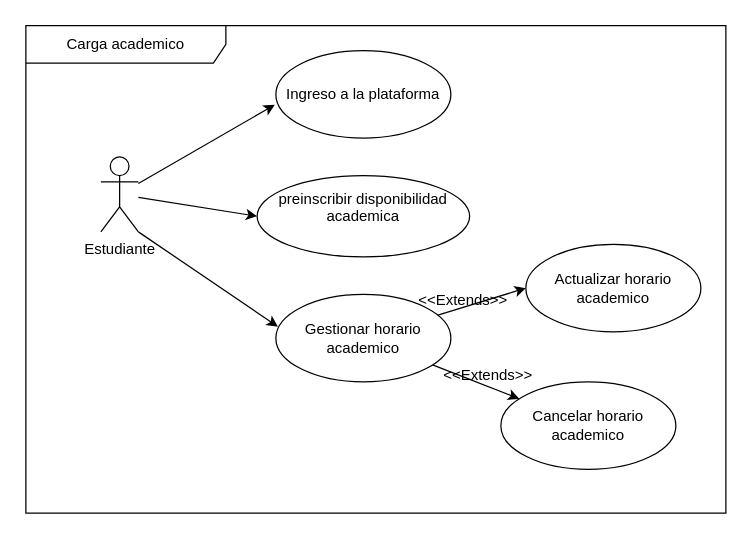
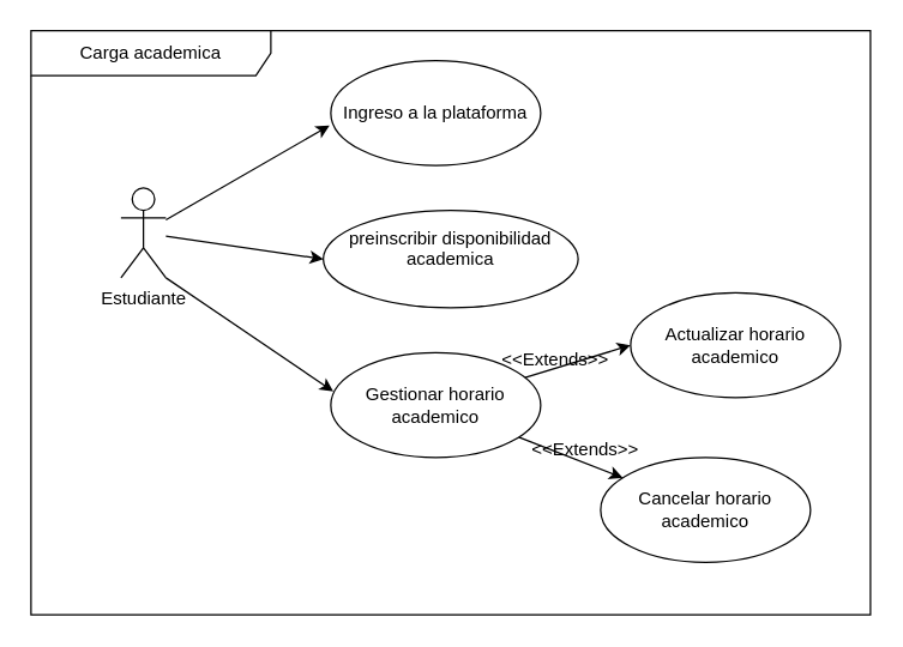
- <mxCell id="13" value="Carga academico" style="shape=umlFrame;whiteSpace=wrap;html=1;pointerEvents=0;recursiveResize=0;container=1;collapsible=0;width=160;" vertex="1" parent="1"><mxGeometry x="20" y="20" width="560" height="390" as="geometry" /></mxCell>
+ <mxCell id="13" value="Carga academica" style="shape=umlFrame;whiteSpace=wrap;html=1;pointerEvents=0;recursiveResize=0;container=1;collapsible=0;width=160;" vertex="1" parent="1"><mxGeometry x="20" y="20" width="560" height="390" as="geometry" /></mxCell>
- <mxCell id="14" value="preinscribir disponibilidad academica&lt;div&gt;&lt;br&gt;&lt;/div&gt;" style="ellipse;whiteSpace=wrap;html=1;" vertex="1" parent="13"><mxGeometry x="185" y="120" width="170" height="65" as="geometry" /></mxCell>
+ <mxCell id="14" value="preinscribir disponibilidad academica&lt;div&gt;&lt;br&gt;&lt;/div&gt;" style="ellipse;whiteSpace=wrap;html=1;" vertex="1" parent="13"><mxGeometry x="195" y="120" width="170" height="65" as="geometry" /></mxCell>
